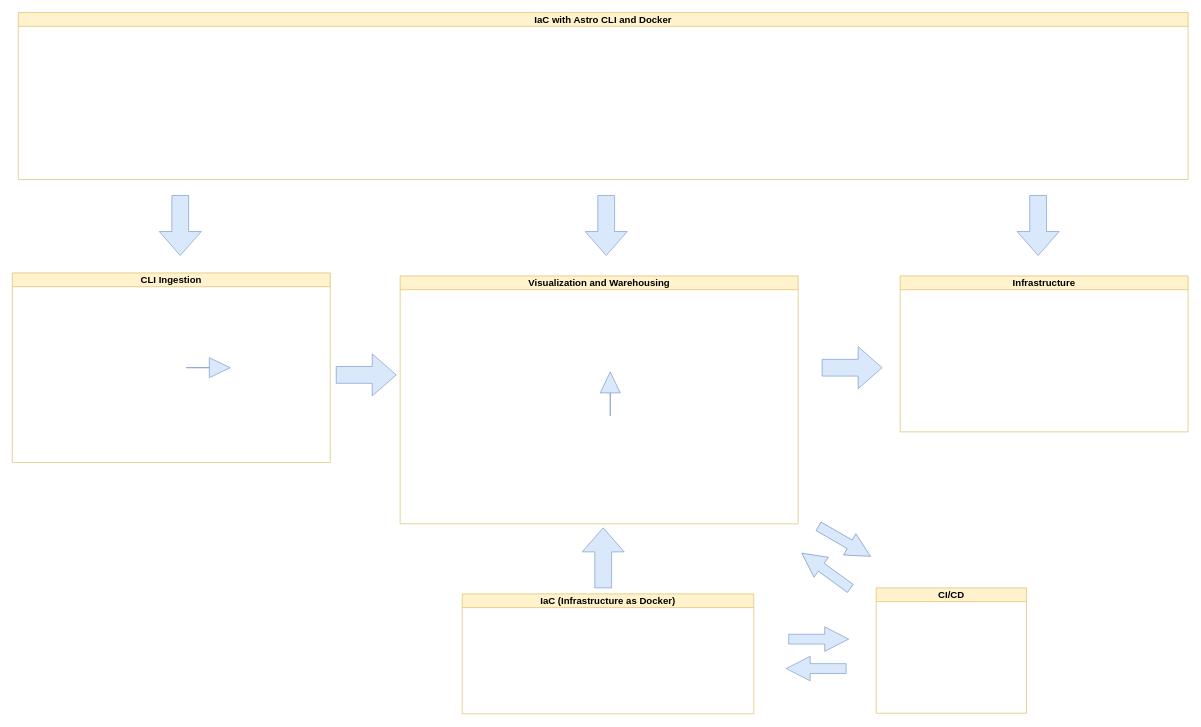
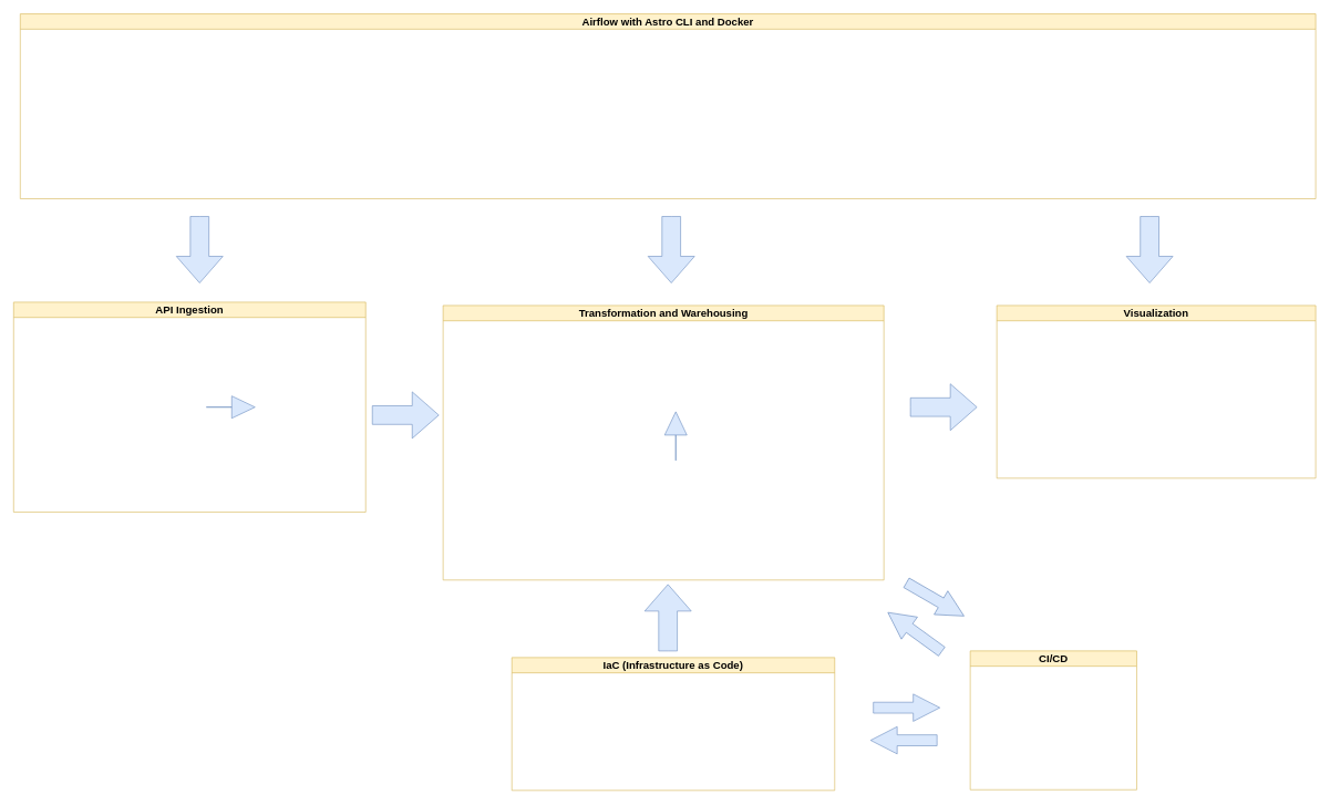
- <mxCell id="13" value="&lt;font style=&quot;font-size: 16px;&quot;&gt;IaC with Astro CLI and Docker&lt;/font&gt;" style="swimlane;whiteSpace=wrap;html=1;fillColor=#fff2cc;strokeColor=#d6b656;" parent="1" vertex="1"><mxGeometry x="30" width="1950" height="278.3" as="geometry" y="20" /></mxCell>
+ <mxCell id="13" value="&lt;font style=&quot;font-size: 16px;&quot;&gt;Airflow with Astro CLI and Docker&lt;/font&gt;" style="swimlane;whiteSpace=wrap;html=1;fillColor=#fff2cc;strokeColor=#d6b656;" parent="1" vertex="1"><mxGeometry x="30" width="1950" height="278.3" as="geometry" y="20" /></mxCell>
- <mxCell id="3" value="&lt;font style=&quot;font-size: 16px;&quot;&gt;CLI Ingestion&lt;/font&gt;" style="swimlane;whiteSpace=wrap;html=1;fillColor=#fff2cc;strokeColor=#d6b656;" parent="1" vertex="1"><mxGeometry x="20" y="454" width="530" height="316" as="geometry" /></mxCell>
+ <mxCell id="3" value="&lt;font style=&quot;font-size: 16px;&quot;&gt;API Ingestion&lt;/font&gt;" style="swimlane;whiteSpace=wrap;html=1;fillColor=#fff2cc;strokeColor=#d6b656;" parent="1" vertex="1"><mxGeometry x="20" y="454" width="530" height="316" as="geometry" /></mxCell>
- <mxCell id="9" value="&lt;font style=&quot;font-size: 16px;&quot;&gt;Visualization and Warehousing&lt;/font&gt;" style="swimlane;whiteSpace=wrap;html=1;fillColor=#fff2cc;strokeColor=#d6b656;" parent="1" vertex="1"><mxGeometry x="666.53" y="459" width="663.47" height="413.27" as="geometry" /></mxCell>
+ <mxCell id="9" value="&lt;font style=&quot;font-size: 16px;&quot;&gt;Transformation and Warehousing&lt;/font&gt;" style="swimlane;whiteSpace=wrap;html=1;fillColor=#fff2cc;strokeColor=#d6b656;" parent="1" vertex="1"><mxGeometry x="666.53" y="459" width="663.47" height="413.27" as="geometry" /></mxCell>
- <mxCell id="18" value="&lt;font style=&quot;font-size: 16px;&quot;&gt;Infrastructure&lt;/font&gt;" style="swimlane;whiteSpace=wrap;html=1;fillColor=#fff2cc;strokeColor=#d6b656;" parent="1" vertex="1"><mxGeometry x="1500" y="459" width="480" height="260" as="geometry" /></mxCell>
+ <mxCell id="18" value="&lt;font style=&quot;font-size: 16px;&quot;&gt;Visualization&lt;/font&gt;" style="swimlane;whiteSpace=wrap;html=1;fillColor=#fff2cc;strokeColor=#d6b656;" parent="1" vertex="1"><mxGeometry x="1500" y="459" width="480" height="260" as="geometry" /></mxCell>
- <mxCell id="7" value="&lt;font style=&quot;font-size: 16px;&quot;&gt;IaC (Infrastructure as Docker)&lt;/font&gt;" style="swimlane;whiteSpace=wrap;html=1;fillColor=#fff2cc;strokeColor=#d6b656;" parent="1" vertex="1"><mxGeometry x="770" y="989" width="486" height="200" as="geometry" /></mxCell>
+ <mxCell id="7" value="&lt;font style=&quot;font-size: 16px;&quot;&gt;IaC (Infrastructure as Code)&lt;/font&gt;" style="swimlane;whiteSpace=wrap;html=1;fillColor=#fff2cc;strokeColor=#d6b656;" parent="1" vertex="1"><mxGeometry x="770" y="989" width="486" height="200" as="geometry" /></mxCell>
